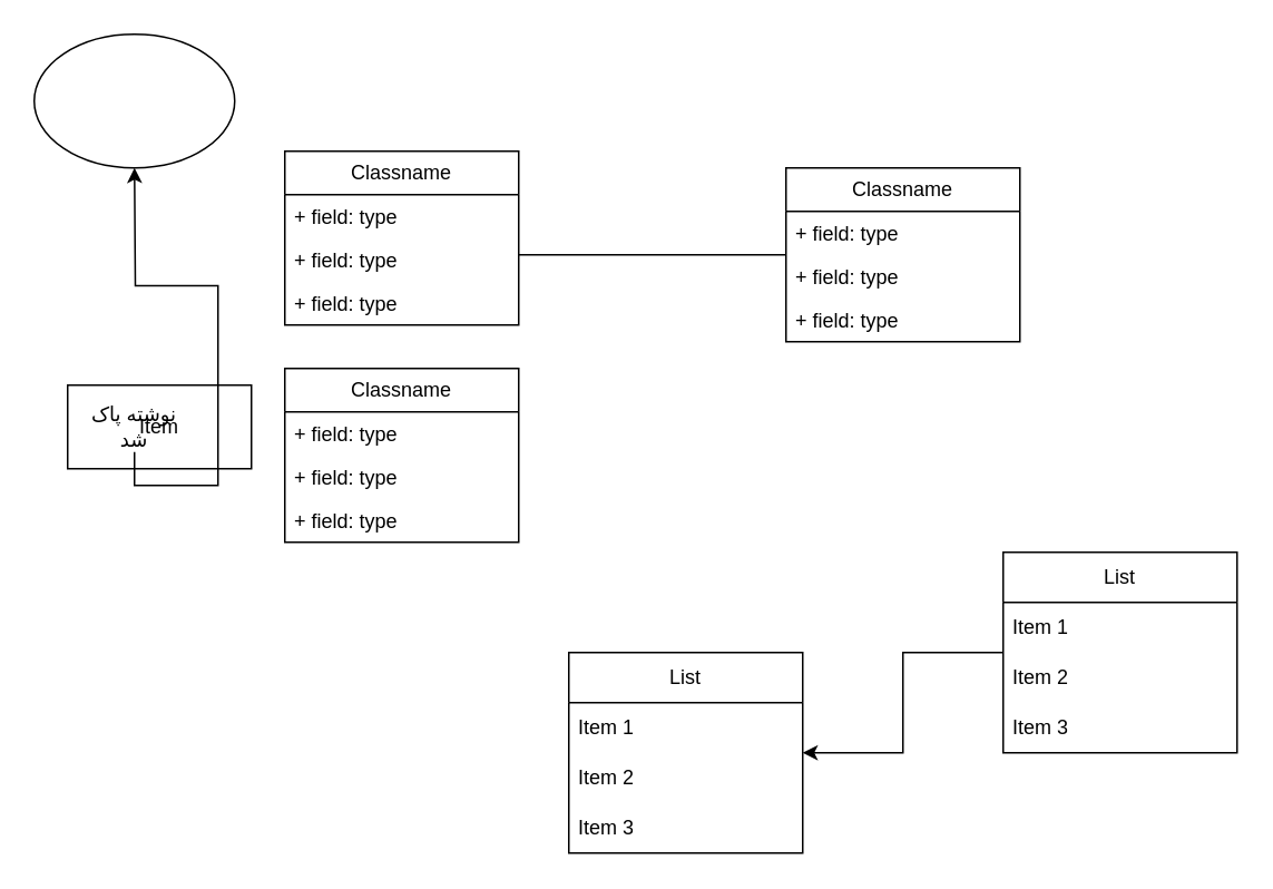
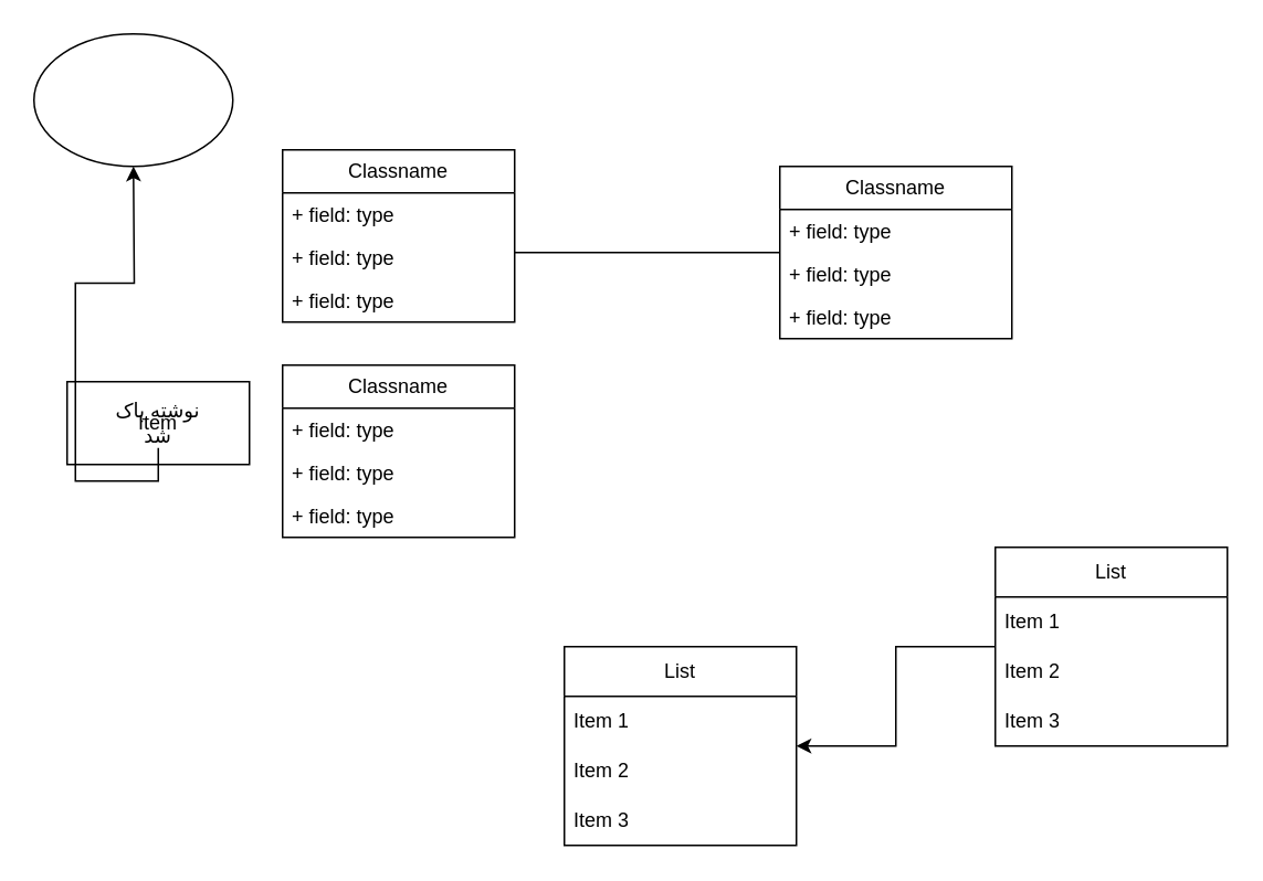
- <mxCell id="17" value="نوشته پاک شد" style="text;strokeColor=none;align=center;fillColor=none;html=1;verticalAlign=middle;whiteSpace=wrap;rounded=0;" parent="1" vertex="1"><mxGeometry x="50" y="240" width="60" height="30" as="geometry" /></mxCell>
+ <mxCell id="17" value="نوشته پاک شد" style="text;strokeColor=none;align=center;fillColor=none;html=1;verticalAlign=middle;whiteSpace=wrap;rounded=0;" parent="1" vertex="1"><mxGeometry x="65" y="240" width="60" height="30" as="geometry" /></mxCell>
